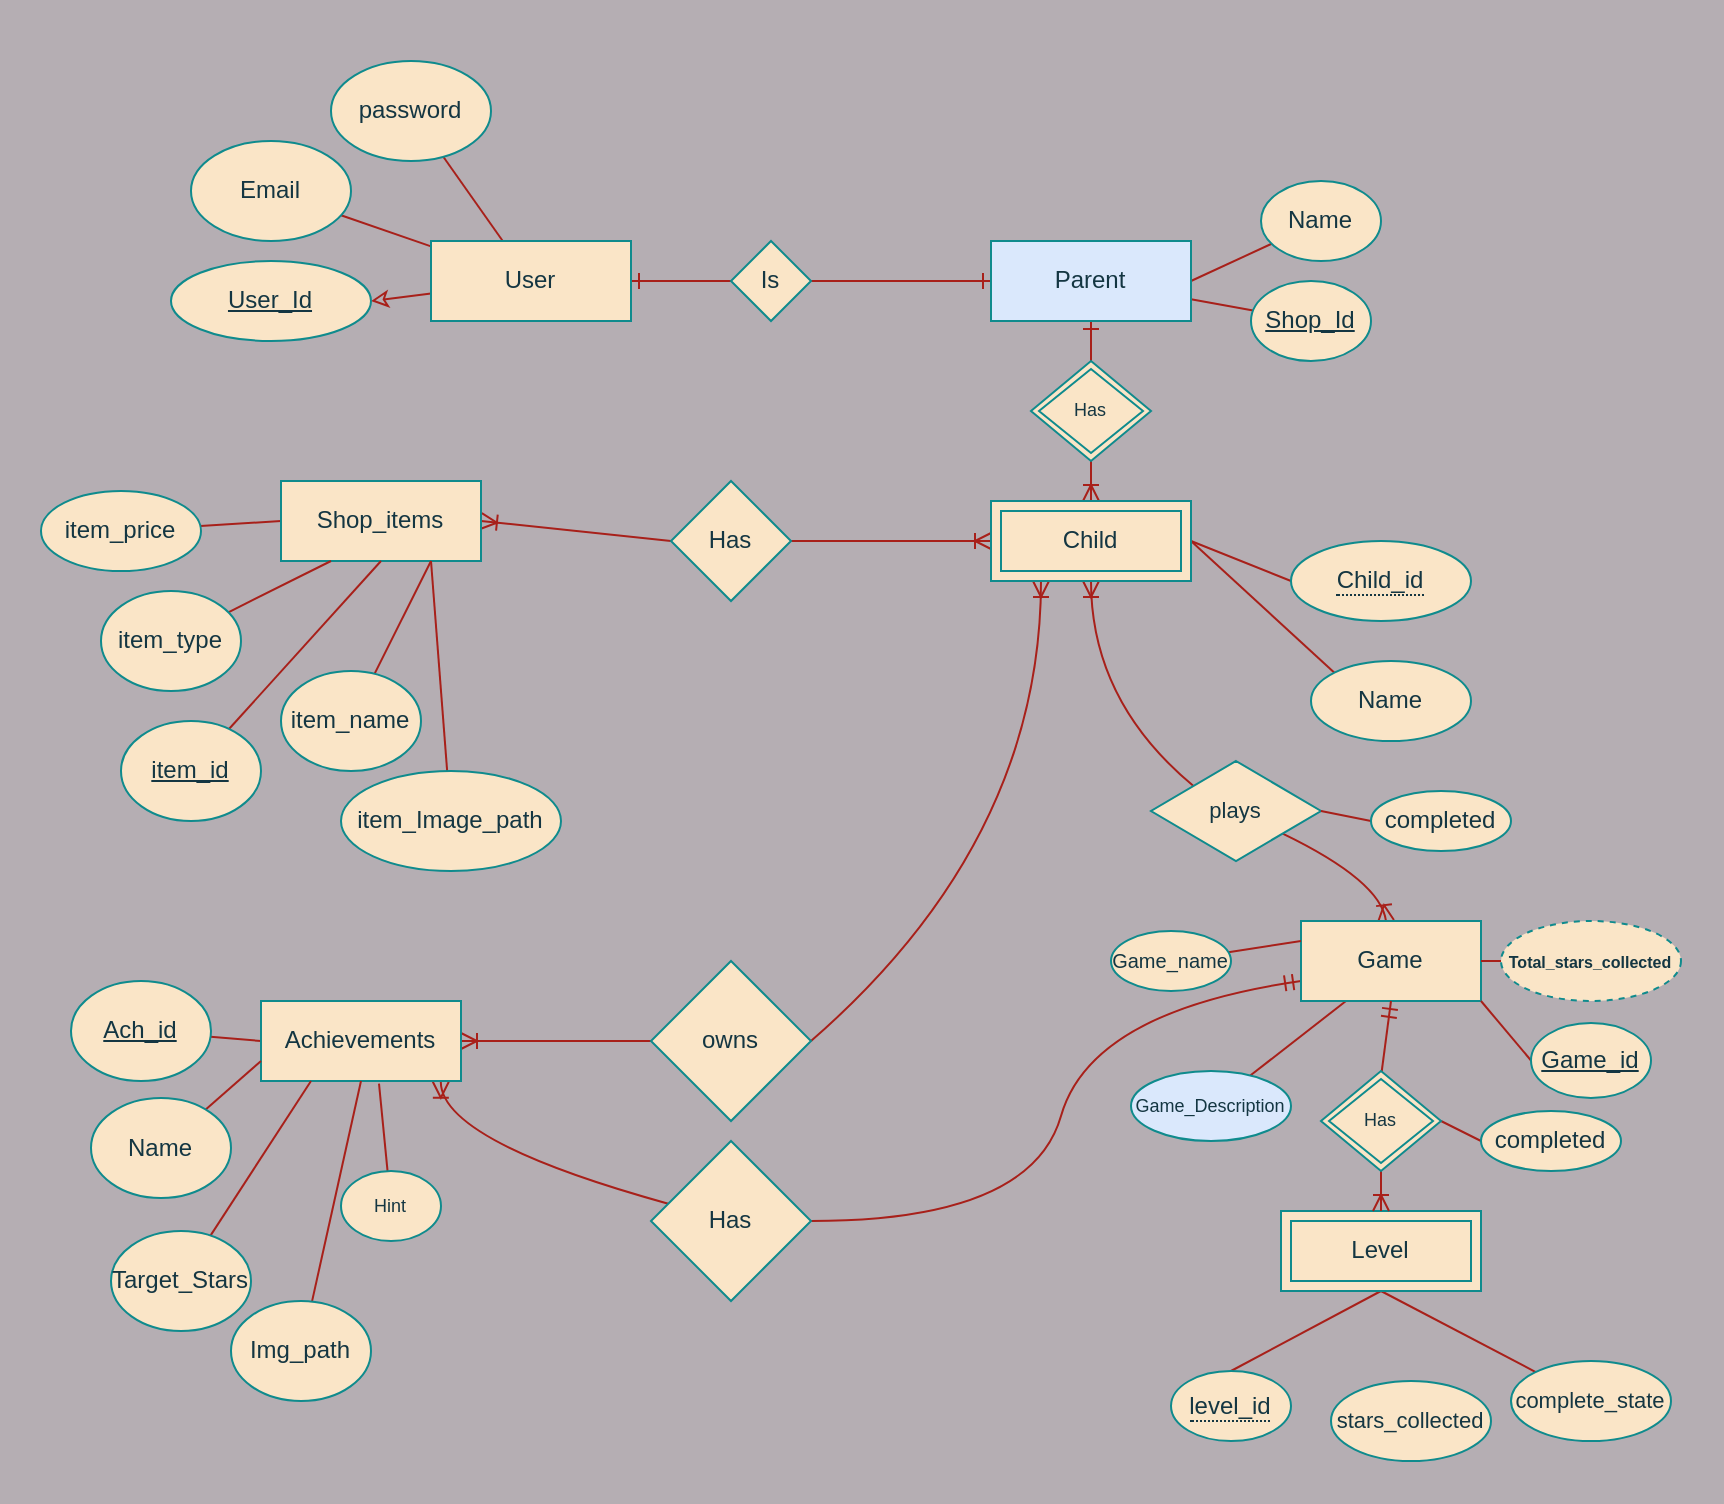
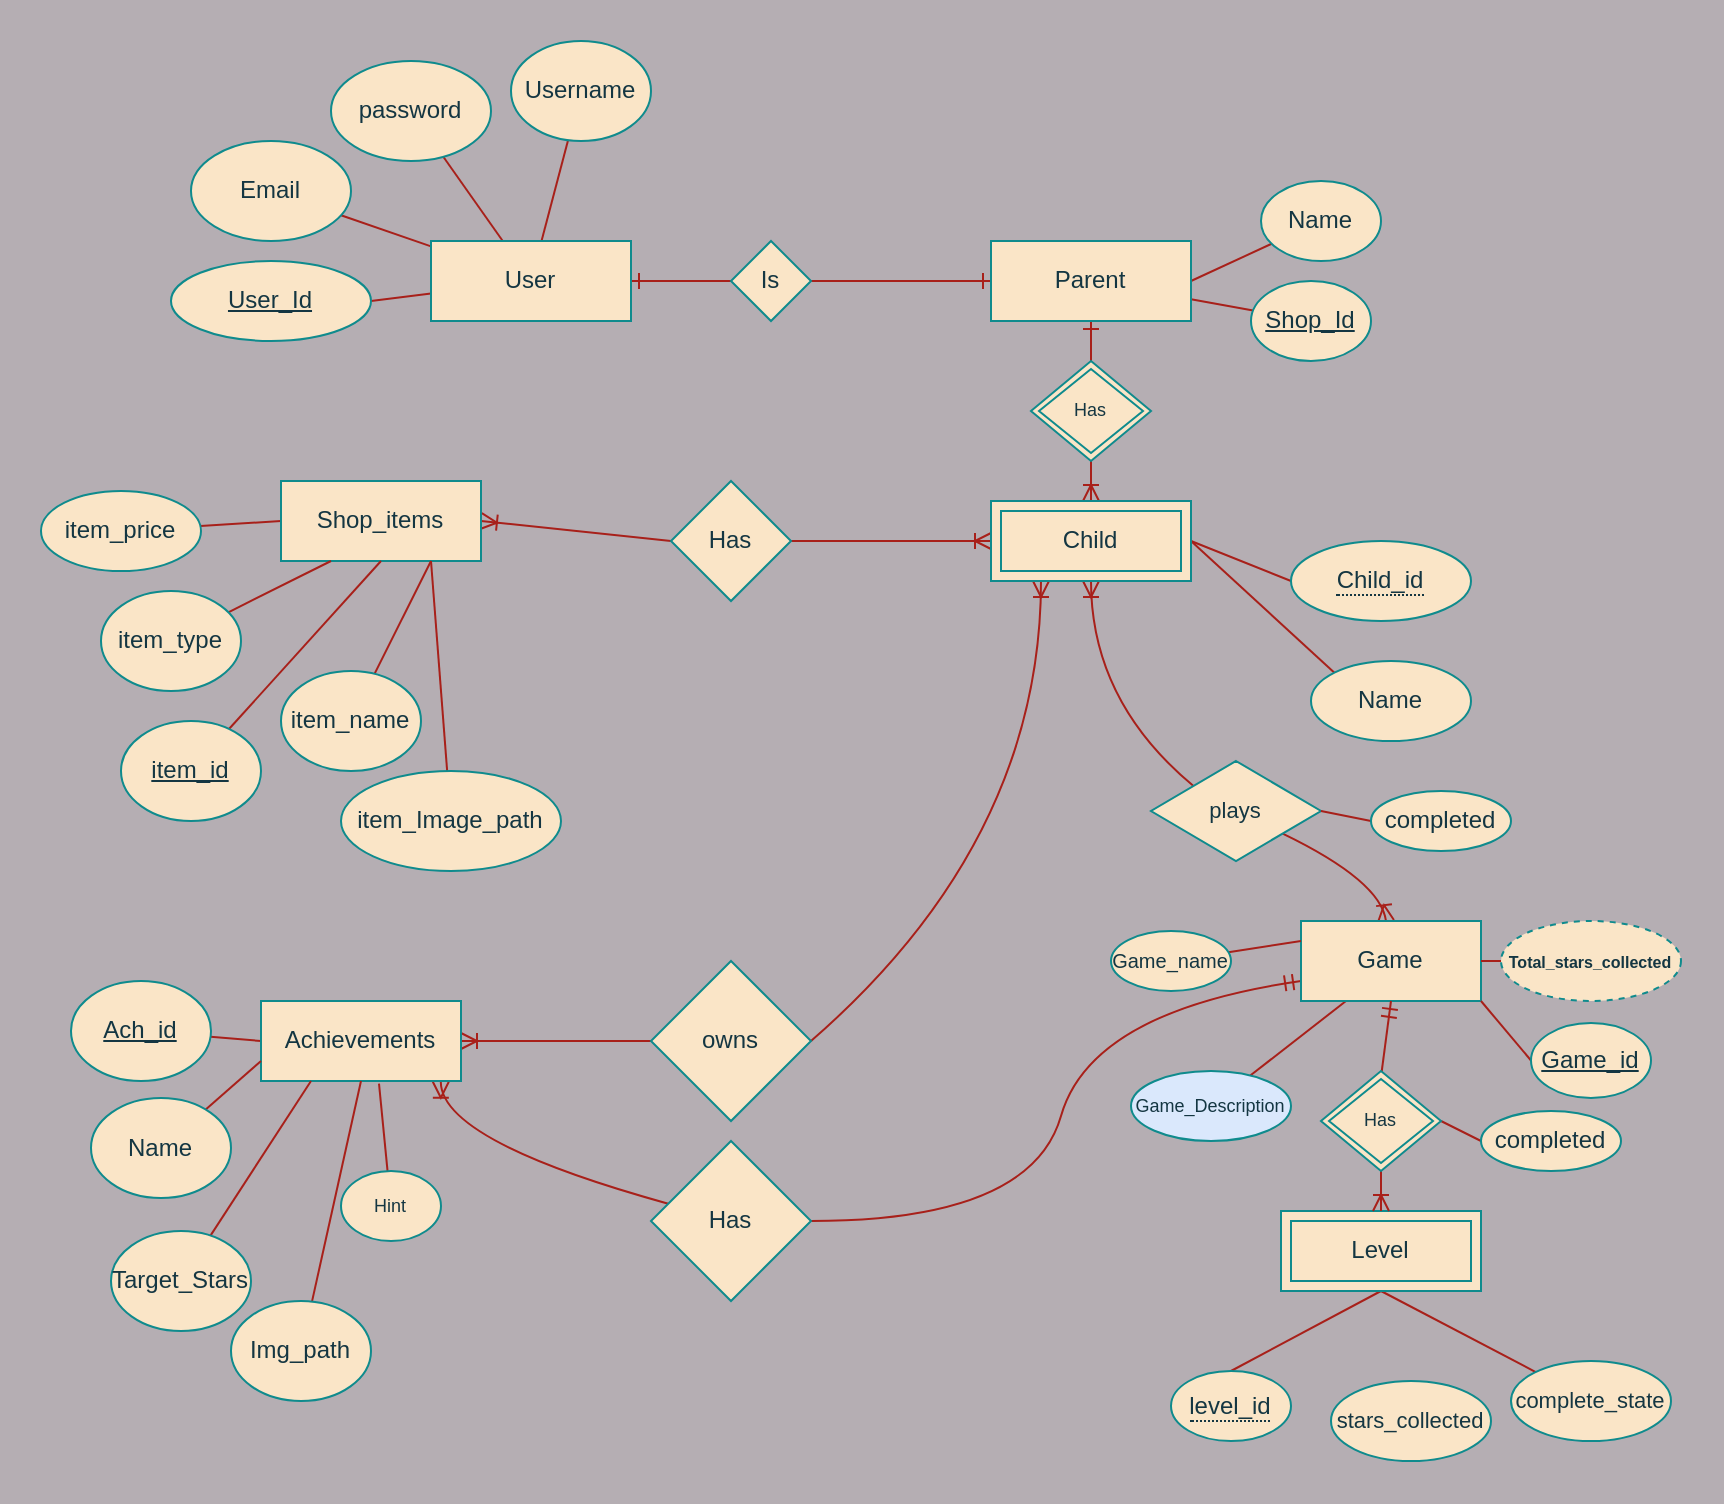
+ <mxCell id="9" value="Username" style="ellipse;whiteSpace=wrap;html=1;rounded=0;fillColor=#FAE5C7;strokeColor=#0F8B8D;fontColor=#143642;" vertex="1" parent="1"><mxGeometry x="255" y="20" width="70" height="50" as="geometry" /></mxCell>
+ <mxCell id="2" value="" style="rounded=0;orthogonalLoop=1;jettySize=auto;html=1;endArrow=none;endFill=0;labelBackgroundColor=#DAD2D8;strokeColor=#A8201A;fontColor=#143642;curved=1;" edge="1" parent="1" source="8" target="9"><mxGeometry relative="1" as="geometry" /></mxCell>
- <mxCell id="16" value="Parent" style="whiteSpace=wrap;html=1;align=center;rounded=0;fillColor=#dae8fc;strokeColor=#0F8B8D;fontColor=#143642;" vertex="1" parent="1"><mxGeometry x="495" y="120" width="100" height="40" as="geometry" /></mxCell>
+ <mxCell id="16" value="Parent" style="whiteSpace=wrap;html=1;align=center;rounded=0;fillColor=#FAE5C7;strokeColor=#0F8B8D;fontColor=#143642;" vertex="1" parent="1"><mxGeometry x="495" y="120" width="100" height="40" as="geometry" /></mxCell>
- <mxCell id="6" style="edgeStyle=none;rounded=0;orthogonalLoop=1;jettySize=auto;html=1;entryX=1;entryY=0.5;entryDx=0;entryDy=0;endArrow=classic;endFill=0;labelBackgroundColor=#DAD2D8;strokeColor=#A8201A;fontColor=#143642;curved=1;" edge="1" parent="1" source="8" target="17"><mxGeometry relative="1" as="geometry" /></mxCell>
+ <mxCell id="6" style="edgeStyle=none;rounded=0;orthogonalLoop=1;jettySize=auto;html=1;entryX=1;entryY=0.5;entryDx=0;entryDy=0;endArrow=none;endFill=0;labelBackgroundColor=#DAD2D8;strokeColor=#A8201A;fontColor=#143642;curved=1;" edge="1" parent="1" source="8" target="17"><mxGeometry relative="1" as="geometry" /></mxCell>
